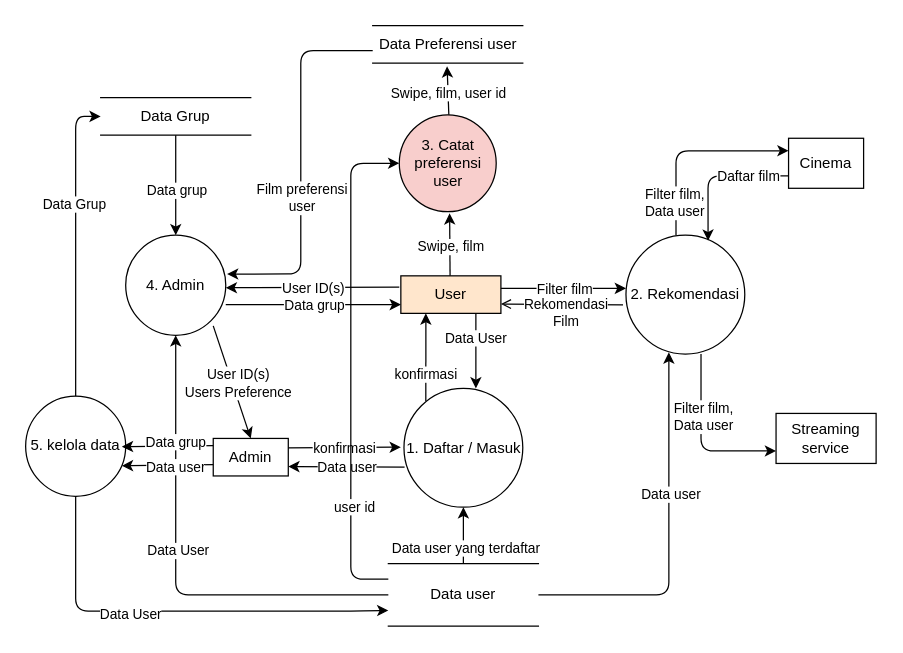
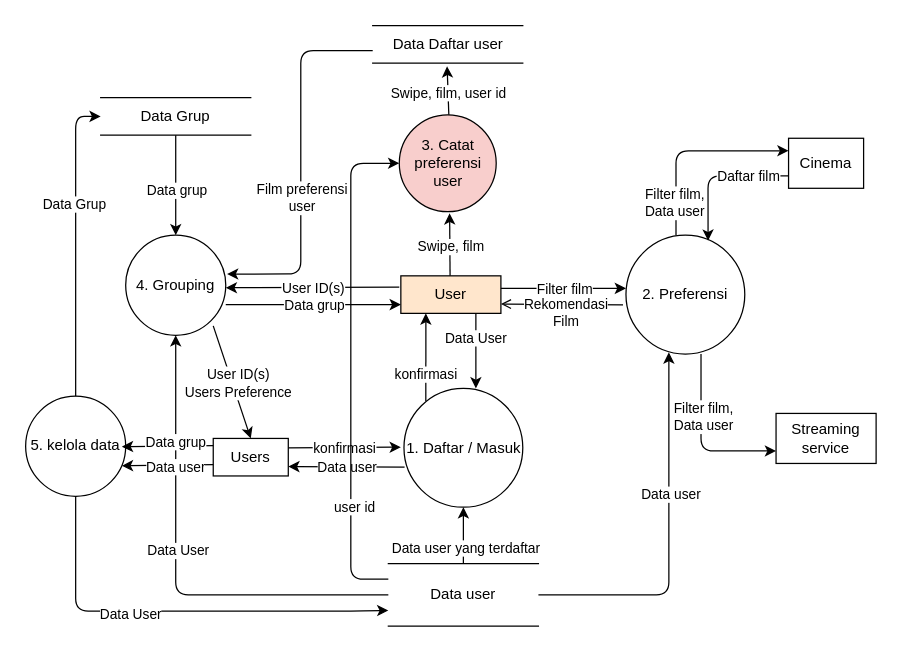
- <mxCell id="22" value="Data Preferensi user" style="shape=partialRectangle;whiteSpace=wrap;html=1;left=0;right=0;fillColor=none;" parent="1" vertex="1"><mxGeometry x="297.5" y="20" width="120" height="30" as="geometry" /></mxCell>
+ <mxCell id="22" value="Data Daftar user" style="shape=partialRectangle;whiteSpace=wrap;html=1;left=0;right=0;fillColor=none;" parent="1" vertex="1"><mxGeometry x="297.5" y="20" width="120" height="30" as="geometry" /></mxCell>
- <mxCell id="19" value="4. Admin" style="ellipse;whiteSpace=wrap;html=1;aspect=fixed;" parent="1" vertex="1"><mxGeometry x="100" y="187.5" width="80" height="80" as="geometry" /></mxCell>
+ <mxCell id="19" value="4. Grouping" style="ellipse;whiteSpace=wrap;html=1;aspect=fixed;" parent="1" vertex="1"><mxGeometry x="100" y="187.5" width="80" height="80" as="geometry" /></mxCell>
- <mxCell id="5" value="2. Rekomendasi" style="ellipse;whiteSpace=wrap;html=1;aspect=fixed;" parent="1" vertex="1"><mxGeometry x="500" y="187.5" width="95" height="95" as="geometry" /></mxCell>
+ <mxCell id="5" value="2. Preferensi" style="ellipse;whiteSpace=wrap;html=1;aspect=fixed;" parent="1" vertex="1"><mxGeometry x="500" y="187.5" width="95" height="95" as="geometry" /></mxCell>
- <mxCell id="12" value="Admin" style="rounded=0;whiteSpace=wrap;html=1;" parent="1" vertex="1"><mxGeometry x="170" y="350" width="60" height="30" as="geometry" /></mxCell>
+ <mxCell id="12" value="Users" style="rounded=0;whiteSpace=wrap;html=1;" parent="1" vertex="1"><mxGeometry x="170" y="350" width="60" height="30" as="geometry" /></mxCell>
